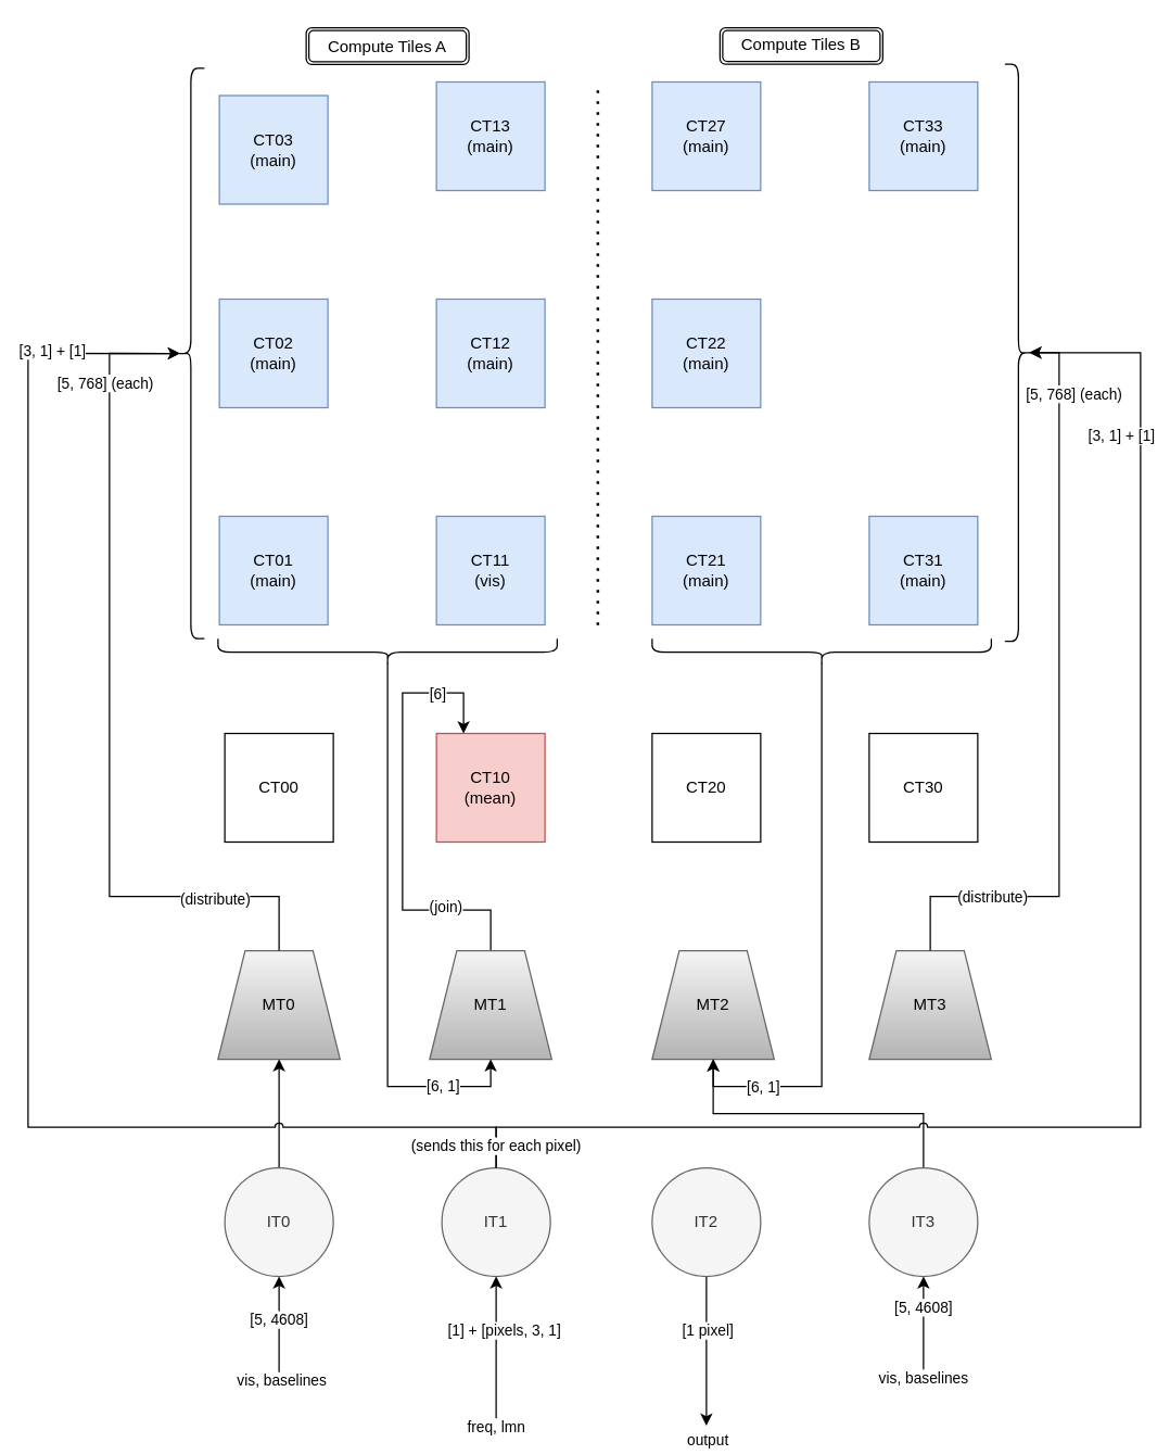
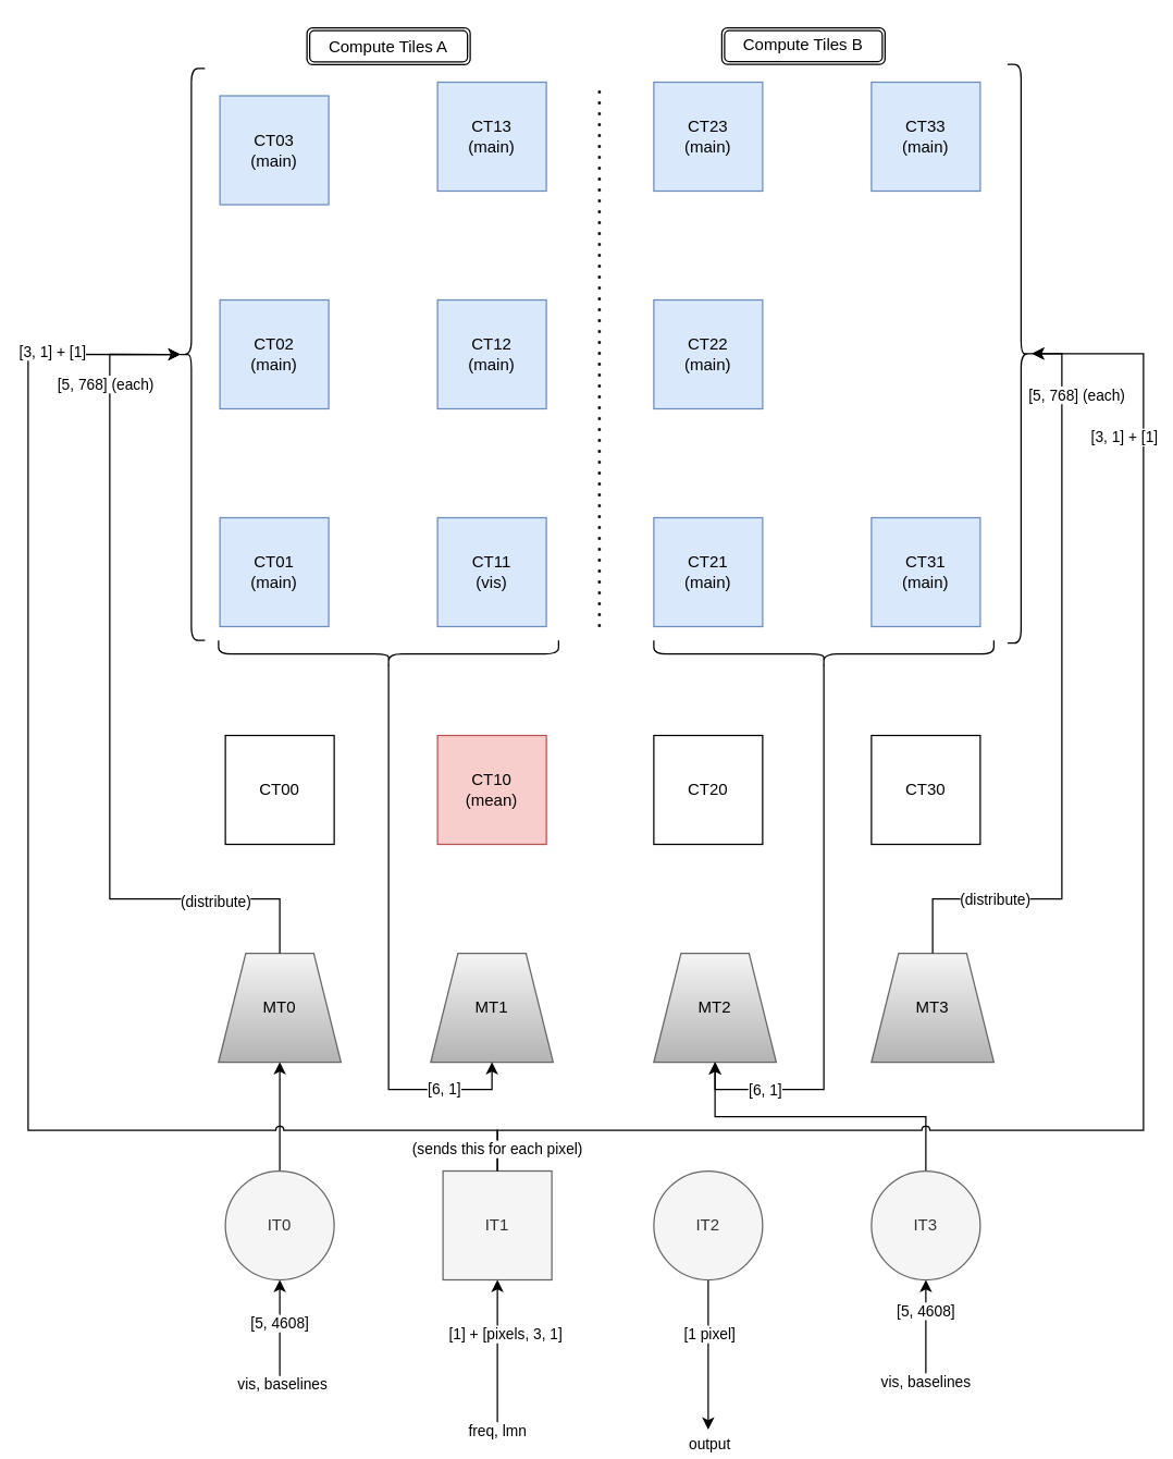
- <mxCell id="4" value="CT27&lt;div&gt;(main)&lt;/div&gt;" style="rounded=0;whiteSpace=wrap;html=1;fillColor=#dae8fc;strokeColor=#6c8ebf;" parent="1" vertex="1"><mxGeometry x="480" y="59.9" width="80" height="80" as="geometry" /></mxCell>
+ <mxCell id="4" value="CT23&lt;div&gt;(main)&lt;/div&gt;" style="rounded=0;whiteSpace=wrap;html=1;fillColor=#dae8fc;strokeColor=#6c8ebf;" parent="1" vertex="1"><mxGeometry x="480" y="59.9" width="80" height="80" as="geometry" /></mxCell>
- <mxCell id="18" style="edgeStyle=orthogonalEdgeStyle;rounded=0;orthogonalLoop=1;jettySize=auto;html=1;exitX=0.5;exitY=0;exitDx=0;exitDy=0;entryX=0.25;entryY=0;entryDx=0;entryDy=0;" parent="1" source="21" target="14" edge="1"><mxGeometry relative="1" as="geometry"><Array as="points"><mxPoint x="361" y="670" /><mxPoint x="296" y="670" /><mxPoint x="296" y="510" /><mxPoint x="341" y="510" /></Array></mxGeometry></mxCell>
- <mxCell id="19" value="(join)" style="edgeLabel;html=1;align=center;verticalAlign=middle;resizable=0;points=[];" parent="18" vertex="1" connectable="0"><mxGeometry x="-0.62" y="-3" relative="1" as="geometry"><mxPoint as="offset" /></mxGeometry></mxCell>
- <mxCell id="20" value="[6]" style="edgeLabel;html=1;align=center;verticalAlign=middle;resizable=0;points=[];" parent="18" vertex="1" connectable="0"><mxGeometry x="0.697" y="-2" relative="1" as="geometry"><mxPoint y="-2" as="offset" /></mxGeometry></mxCell>
- <mxCell id="29" value="IT1" style="ellipse;whiteSpace=wrap;html=1;aspect=fixed;fillColor=#f5f5f5;fontColor=#333333;strokeColor=#666666;" parent="1" vertex="1"><mxGeometry x="325" y="859.9" width="80" height="80" as="geometry" /></mxCell>
+ <mxCell id="29" value="IT1" style="whiteSpace=wrap;html=1;aspect=fixed;fillColor=#f5f5f5;fontColor=#333333;strokeColor=#666666;rounded=0;" parent="1" vertex="1"><mxGeometry x="325" y="859.9" width="80" height="80" as="geometry" /></mxCell>
